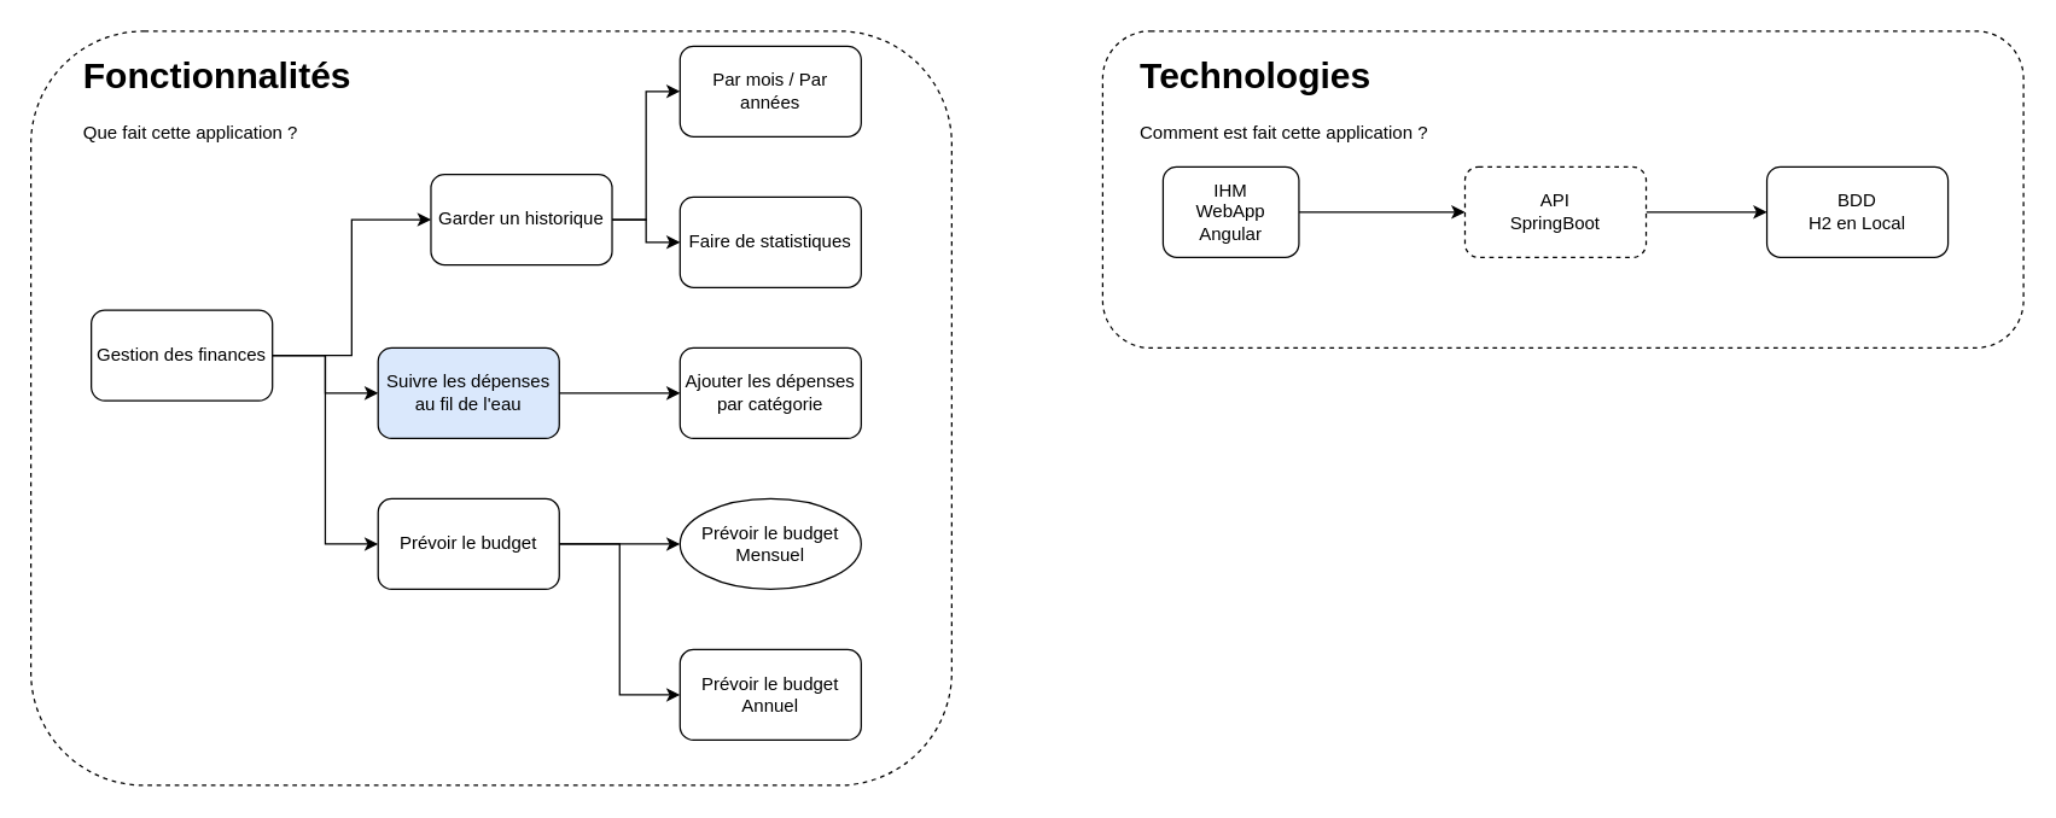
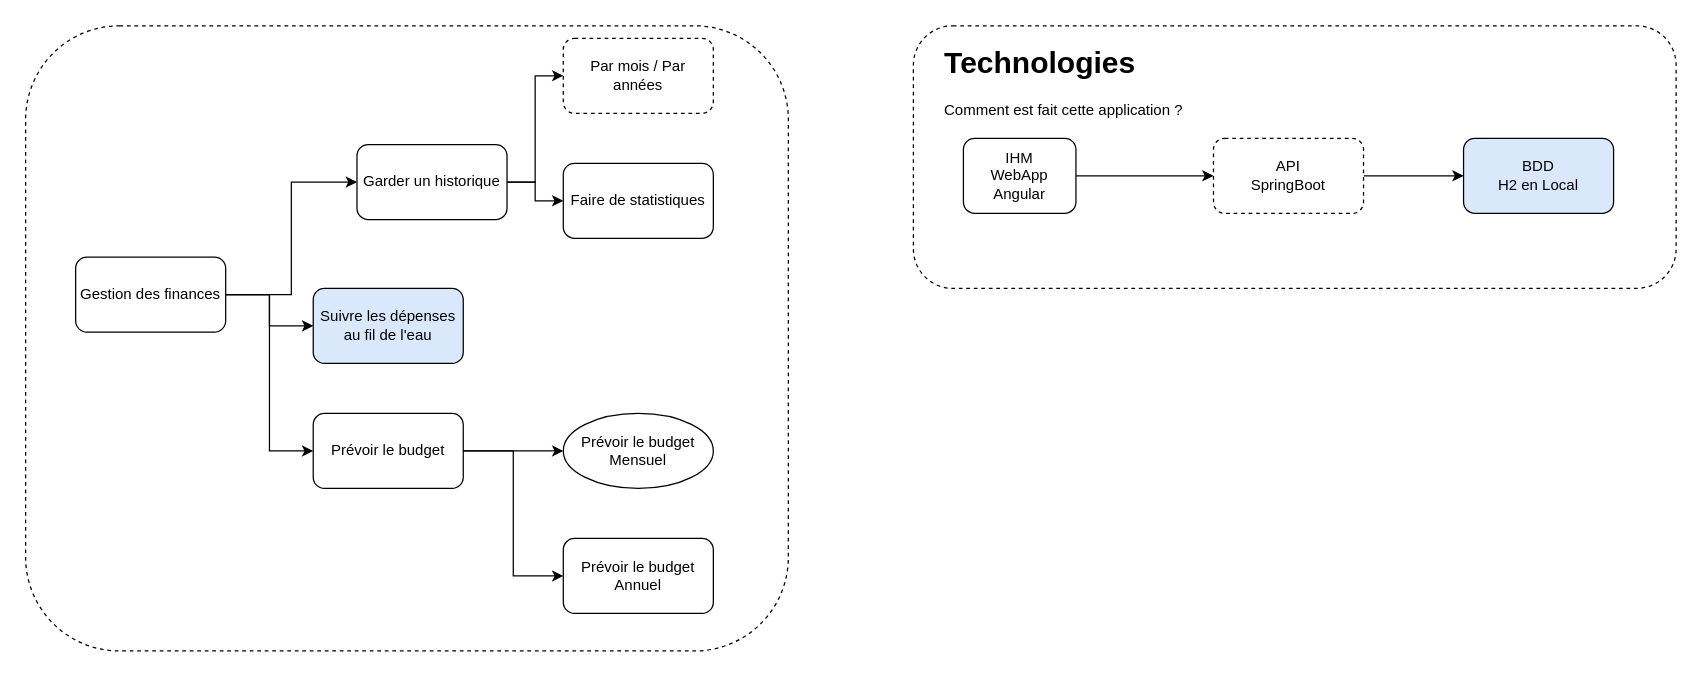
- <mxCell id="19" value="Par mois / Par années" style="rounded=1;whiteSpace=wrap;html=1;" parent="1" vertex="1"><mxGeometry x="450" y="30" width="120" height="60" as="geometry" /></mxCell>
+ <mxCell id="19" value="Par mois / Par années" style="rounded=1;whiteSpace=wrap;html=1;dashed=1;" parent="1" vertex="1"><mxGeometry x="450" y="30" width="120" height="60" as="geometry" /></mxCell>
- <mxCell id="7" value="&lt;h1&gt;Fonctionnalités&lt;/h1&gt;&lt;p&gt;Que fait cette application ?&lt;/p&gt;" style="text;html=1;strokeColor=none;fillColor=none;spacing=5;spacingTop=-20;whiteSpace=wrap;overflow=hidden;rounded=0;" parent="1" vertex="1"><mxGeometry x="50" y="30" width="190" height="70" as="geometry" /></mxCell>
- <mxCell id="26" value="BDD&lt;br&gt;H2 en Local" style="rounded=1;whiteSpace=wrap;html=1;" parent="1" vertex="1"><mxGeometry x="1170" y="110" width="120" height="60" as="geometry" /></mxCell>
+ <mxCell id="26" value="BDD&lt;br&gt;H2 en Local" style="rounded=1;whiteSpace=wrap;html=1;fillColor=#dae8fc;" parent="1" vertex="1"><mxGeometry x="1170" y="110" width="120" height="60" as="geometry" /></mxCell>
- <mxCell id="8" style="edgeStyle=orthogonalEdgeStyle;rounded=0;orthogonalLoop=1;jettySize=auto;html=1;entryX=0;entryY=0.5;entryDx=0;entryDy=0;" parent="1" source="9" target="15" edge="1"><mxGeometry relative="1" as="geometry" /></mxCell>
- <mxCell id="15" value="Ajouter les dépenses par catégorie" style="rounded=1;whiteSpace=wrap;html=1;" parent="1" vertex="1"><mxGeometry x="450" y="230" width="120" height="60" as="geometry" /></mxCell>
